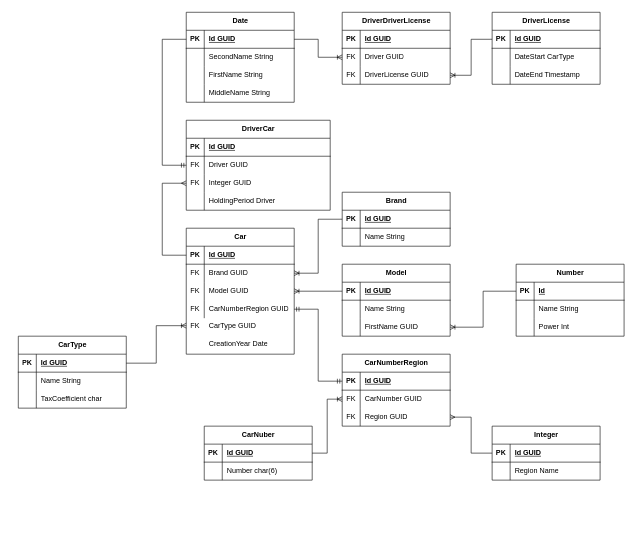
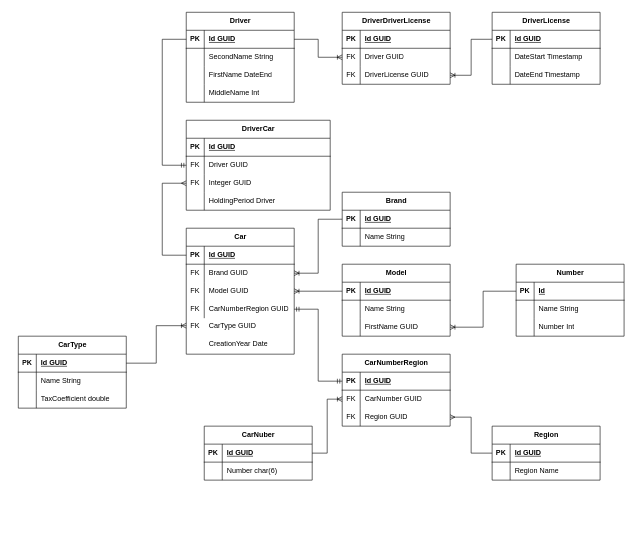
- <mxCell id="18" value="Date" style="shape=table;startSize=30;container=1;collapsible=1;childLayout=tableLayout;fixedRows=1;rowLines=0;fontStyle=1;align=center;resizeLast=1;html=1;" parent="17" vertex="1"><mxGeometry width="180" height="150" as="geometry" /></mxCell>
+ <mxCell id="18" value="Driver" style="shape=table;startSize=30;container=1;collapsible=1;childLayout=tableLayout;fixedRows=1;rowLines=0;fontStyle=1;align=center;resizeLast=1;html=1;" parent="17" vertex="1"><mxGeometry width="180" height="150" as="geometry" /></mxCell>
- <mxCell id="37" value="DateStart CarType" style="shape=partialRectangle;connectable=0;fillColor=none;top=0;left=0;bottom=0;right=0;align=left;spacingLeft=6;overflow=hidden;whiteSpace=wrap;html=1;" parent="35" vertex="1"><mxGeometry x="30" width="150" height="30" as="geometry"><mxRectangle width="150" height="30" as="alternateBounds" /></mxGeometry></mxCell>
+ <mxCell id="37" value="DateStart Timestamp" style="shape=partialRectangle;connectable=0;fillColor=none;top=0;left=0;bottom=0;right=0;align=left;spacingLeft=6;overflow=hidden;whiteSpace=wrap;html=1;" parent="35" vertex="1"><mxGeometry x="30" width="150" height="30" as="geometry"><mxRectangle width="150" height="30" as="alternateBounds" /></mxGeometry></mxCell>
- <mxCell id="27" value="FirstName String" style="shape=partialRectangle;connectable=0;fillColor=none;top=0;left=0;bottom=0;right=0;align=left;spacingLeft=6;overflow=hidden;whiteSpace=wrap;html=1;" parent="25" vertex="1"><mxGeometry x="30" width="150" height="30" as="geometry"><mxRectangle width="150" height="30" as="alternateBounds" /></mxGeometry></mxCell>
+ <mxCell id="27" value="FirstName DateEnd" style="shape=partialRectangle;connectable=0;fillColor=none;top=0;left=0;bottom=0;right=0;align=left;spacingLeft=6;overflow=hidden;whiteSpace=wrap;html=1;" parent="25" vertex="1"><mxGeometry x="30" width="150" height="30" as="geometry"><mxRectangle width="150" height="30" as="alternateBounds" /></mxGeometry></mxCell>
- <mxCell id="30" value="MiddleName String" style="shape=partialRectangle;connectable=0;fillColor=none;top=0;left=0;bottom=0;right=0;align=left;spacingLeft=6;overflow=hidden;whiteSpace=wrap;html=1;" parent="28" vertex="1"><mxGeometry x="30" width="150" height="30" as="geometry"><mxRectangle width="150" height="30" as="alternateBounds" /></mxGeometry></mxCell>
+ <mxCell id="30" value="MiddleName Int" style="shape=partialRectangle;connectable=0;fillColor=none;top=0;left=0;bottom=0;right=0;align=left;spacingLeft=6;overflow=hidden;whiteSpace=wrap;html=1;" parent="28" vertex="1"><mxGeometry x="30" width="150" height="30" as="geometry"><mxRectangle width="150" height="30" as="alternateBounds" /></mxGeometry></mxCell>
- <mxCell id="139" value="Power Int" style="shape=partialRectangle;connectable=0;fillColor=none;top=0;left=0;bottom=0;right=0;align=left;spacingLeft=6;overflow=hidden;whiteSpace=wrap;html=1;" parent="137" vertex="1"><mxGeometry x="30" width="150" height="30" as="geometry"><mxRectangle width="150" height="30" as="alternateBounds" /></mxGeometry></mxCell>
+ <mxCell id="139" value="Number Int" style="shape=partialRectangle;connectable=0;fillColor=none;top=0;left=0;bottom=0;right=0;align=left;spacingLeft=6;overflow=hidden;whiteSpace=wrap;html=1;" parent="137" vertex="1"><mxGeometry x="30" width="150" height="30" as="geometry"><mxRectangle width="150" height="30" as="alternateBounds" /></mxGeometry></mxCell>
- <mxCell id="150" value="TaxCoefficient char" style="shape=partialRectangle;connectable=0;fillColor=none;top=0;left=0;bottom=0;right=0;align=left;spacingLeft=6;overflow=hidden;whiteSpace=wrap;html=1;" vertex="1" parent="148"><mxGeometry x="30" width="150" height="30" as="geometry"><mxRectangle width="150" height="30" as="alternateBounds" /></mxGeometry></mxCell>
+ <mxCell id="150" value="TaxCoefficient double" style="shape=partialRectangle;connectable=0;fillColor=none;top=0;left=0;bottom=0;right=0;align=left;spacingLeft=6;overflow=hidden;whiteSpace=wrap;html=1;" vertex="1" parent="148"><mxGeometry x="30" width="150" height="30" as="geometry"><mxRectangle width="150" height="30" as="alternateBounds" /></mxGeometry></mxCell>
- <mxCell id="104" value="Integer" style="shape=table;startSize=30;container=1;collapsible=1;childLayout=tableLayout;fixedRows=1;rowLines=0;fontStyle=1;align=center;resizeLast=1;html=1;" parent="1" vertex="1"><mxGeometry x="820" y="710" width="180" height="90" as="geometry" /></mxCell>
+ <mxCell id="104" value="Region" style="shape=table;startSize=30;container=1;collapsible=1;childLayout=tableLayout;fixedRows=1;rowLines=0;fontStyle=1;align=center;resizeLast=1;html=1;" parent="1" vertex="1"><mxGeometry x="820" y="710" width="180" height="90" as="geometry" /></mxCell>
